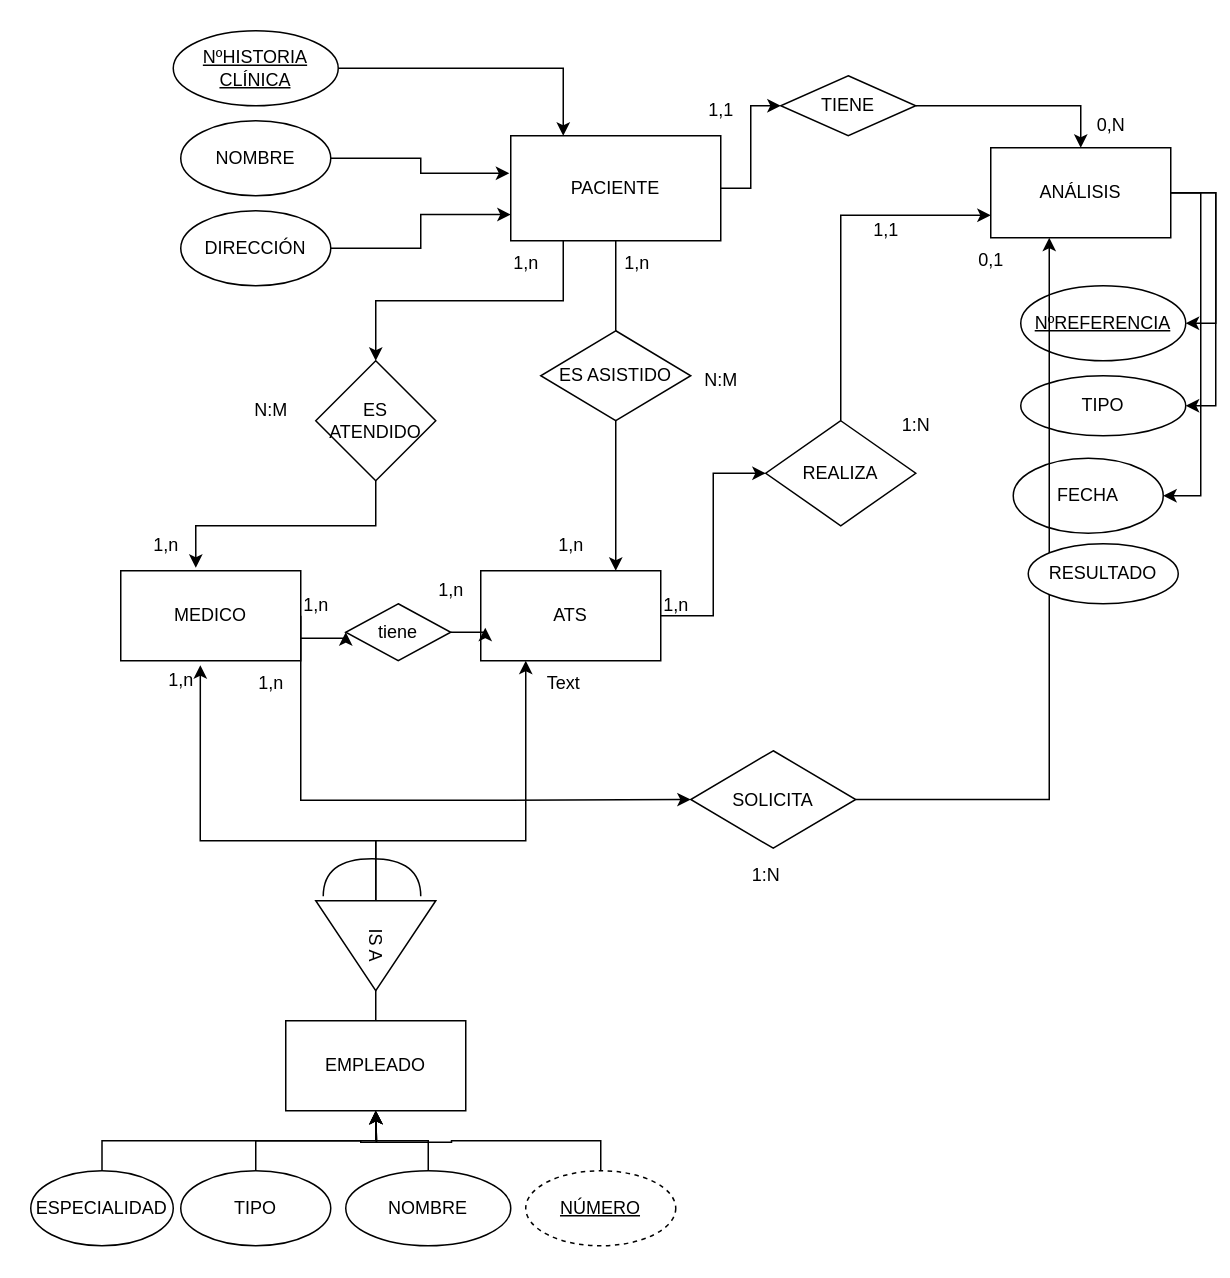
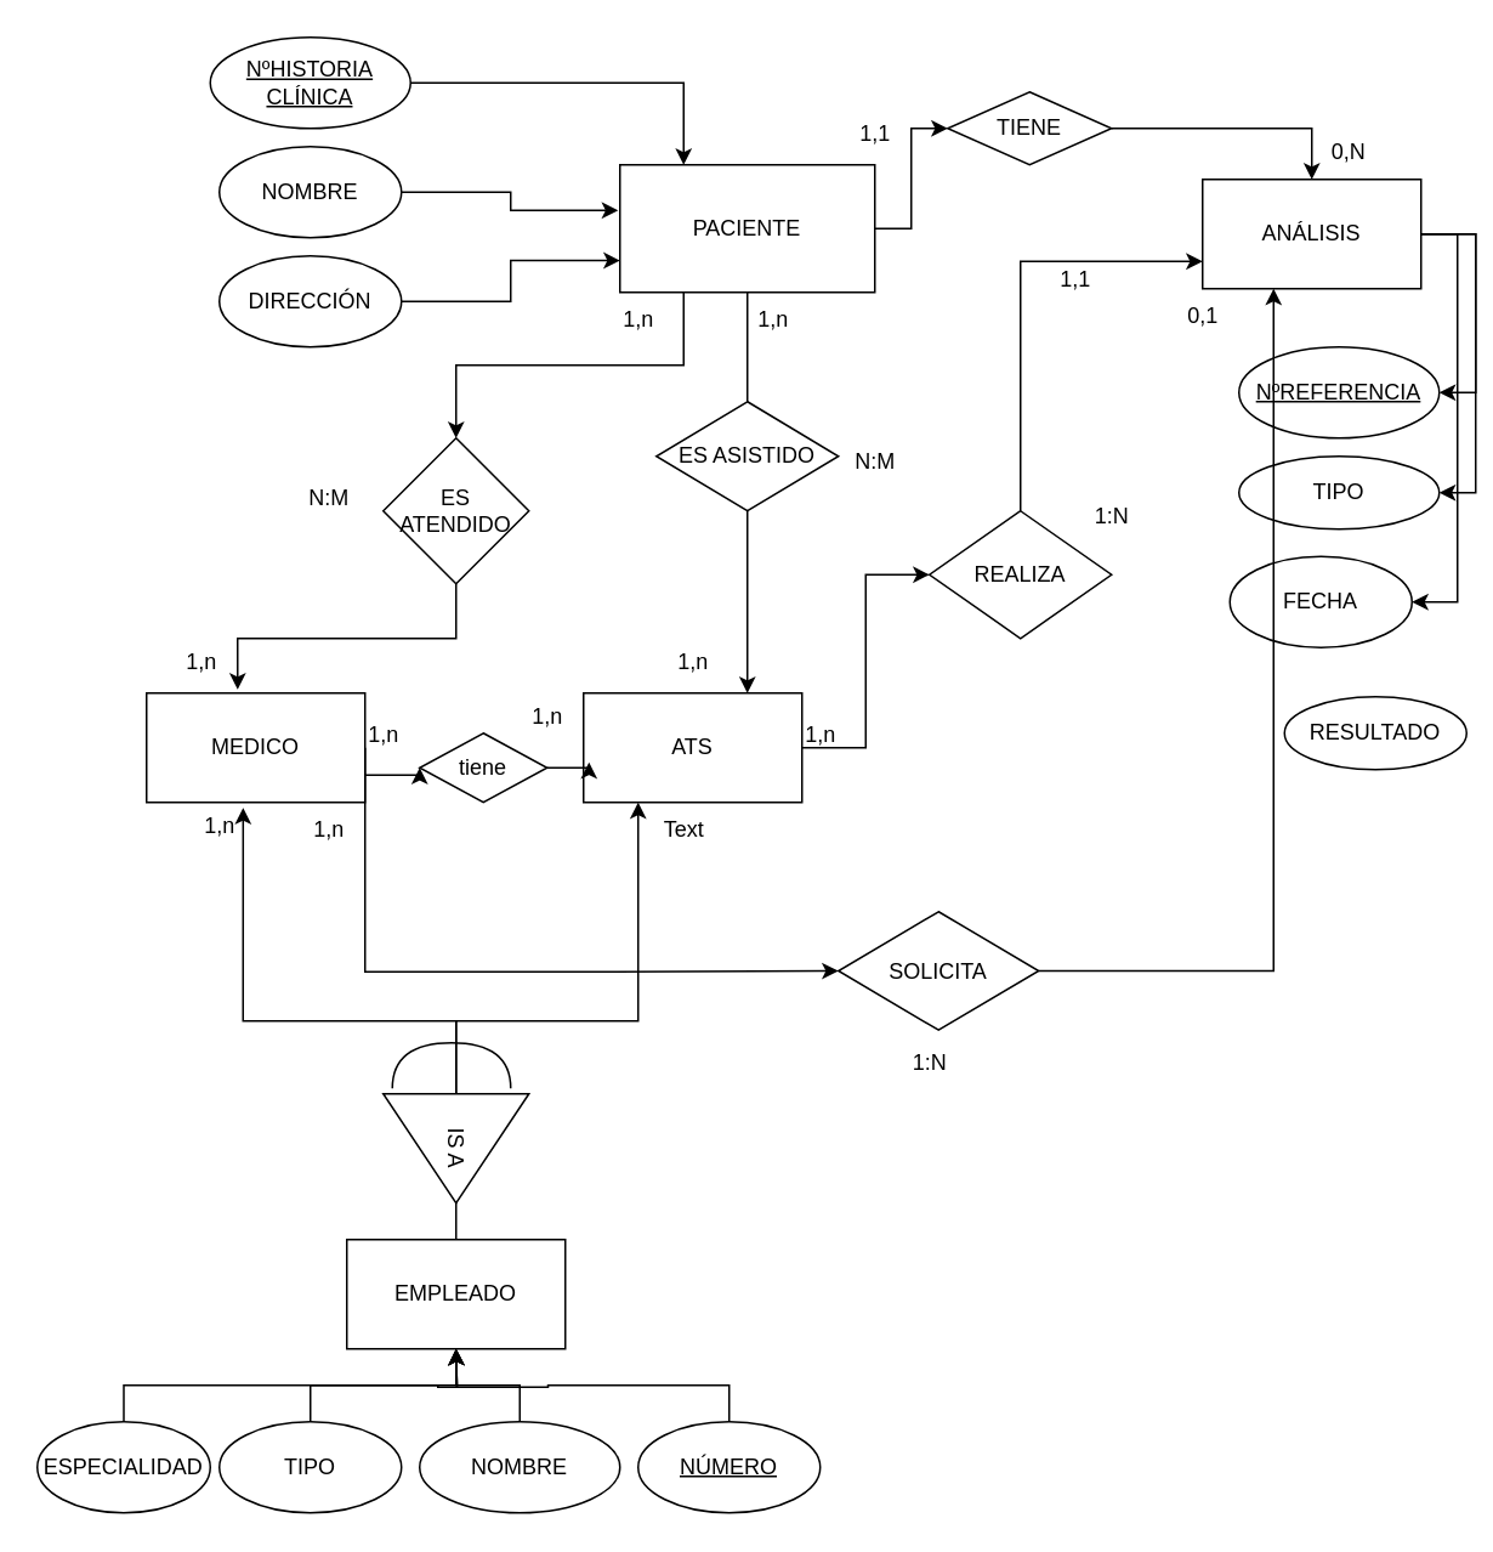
- <mxCell id="62" value="RESULTADO" style="ellipse;whiteSpace=wrap;html=1;" parent="1" vertex="1"><mxGeometry x="685" y="362" width="100" height="40" as="geometry" /></mxCell>
+ <mxCell id="62" value="RESULTADO" style="ellipse;whiteSpace=wrap;html=1;" parent="1" vertex="1"><mxGeometry x="705" y="382" width="100" height="40" as="geometry" /></mxCell>
- <mxCell id="23" value="&lt;u&gt;NÚMERO&lt;/u&gt;" style="ellipse;whiteSpace=wrap;html=1;dashed=1;" parent="1" vertex="1"><mxGeometry x="350" y="780" width="100" height="50" as="geometry" /></mxCell>
+ <mxCell id="23" value="&lt;u&gt;NÚMERO&lt;/u&gt;" style="ellipse;whiteSpace=wrap;html=1;" parent="1" vertex="1"><mxGeometry x="350" y="780" width="100" height="50" as="geometry" /></mxCell>
